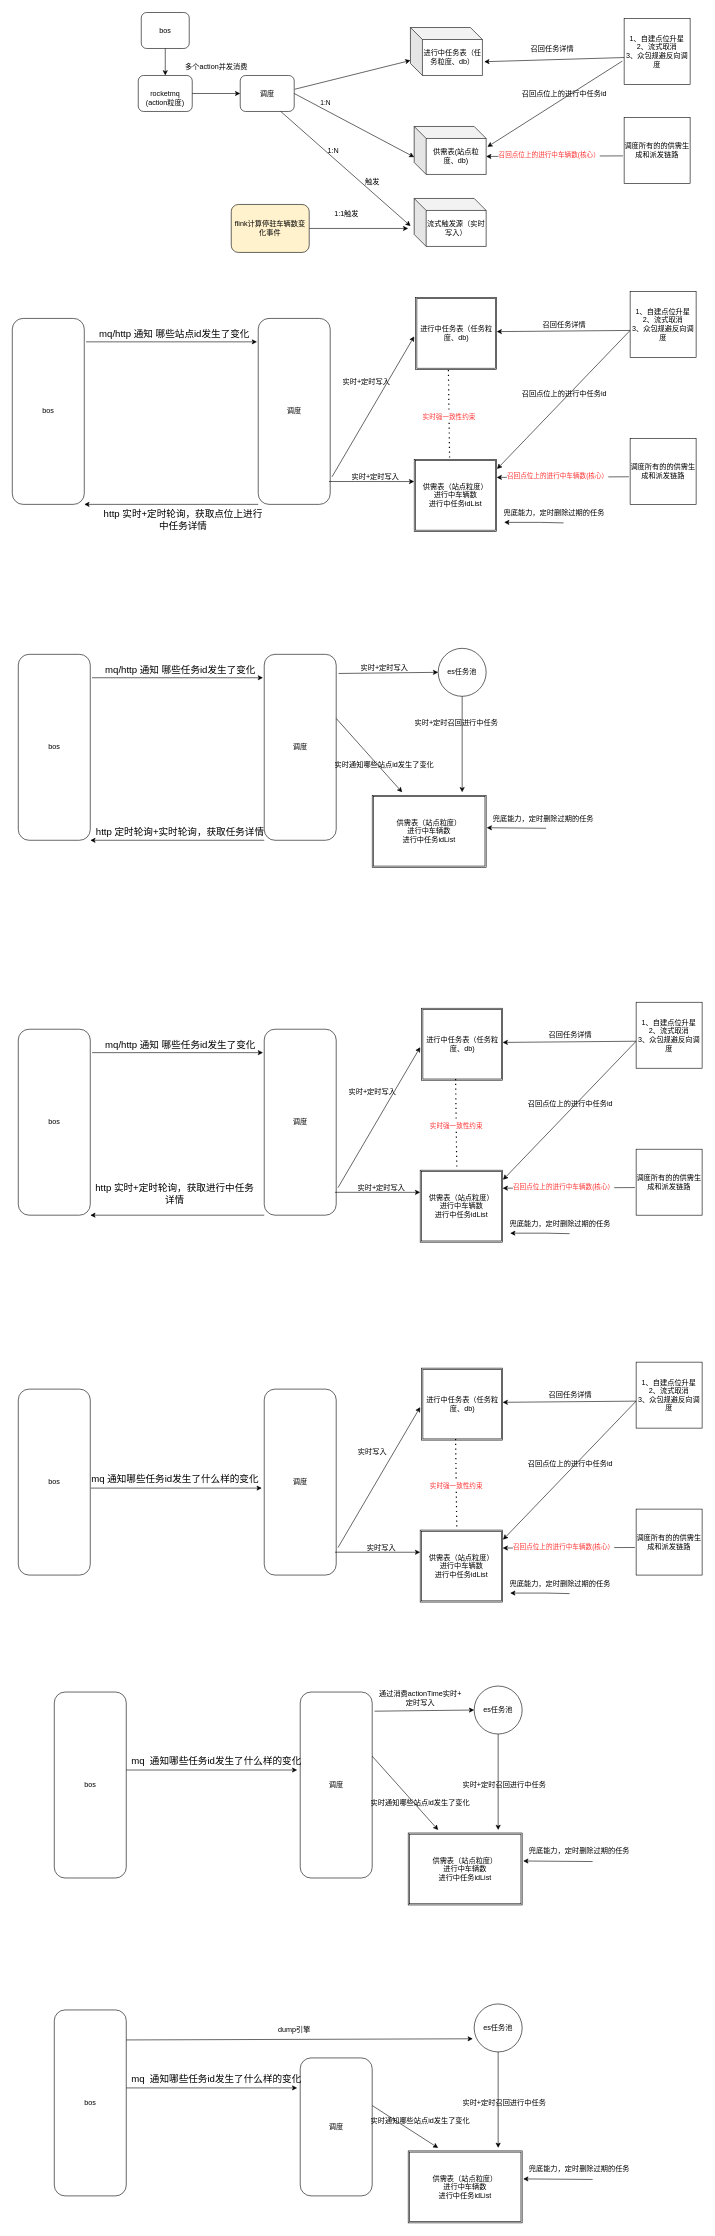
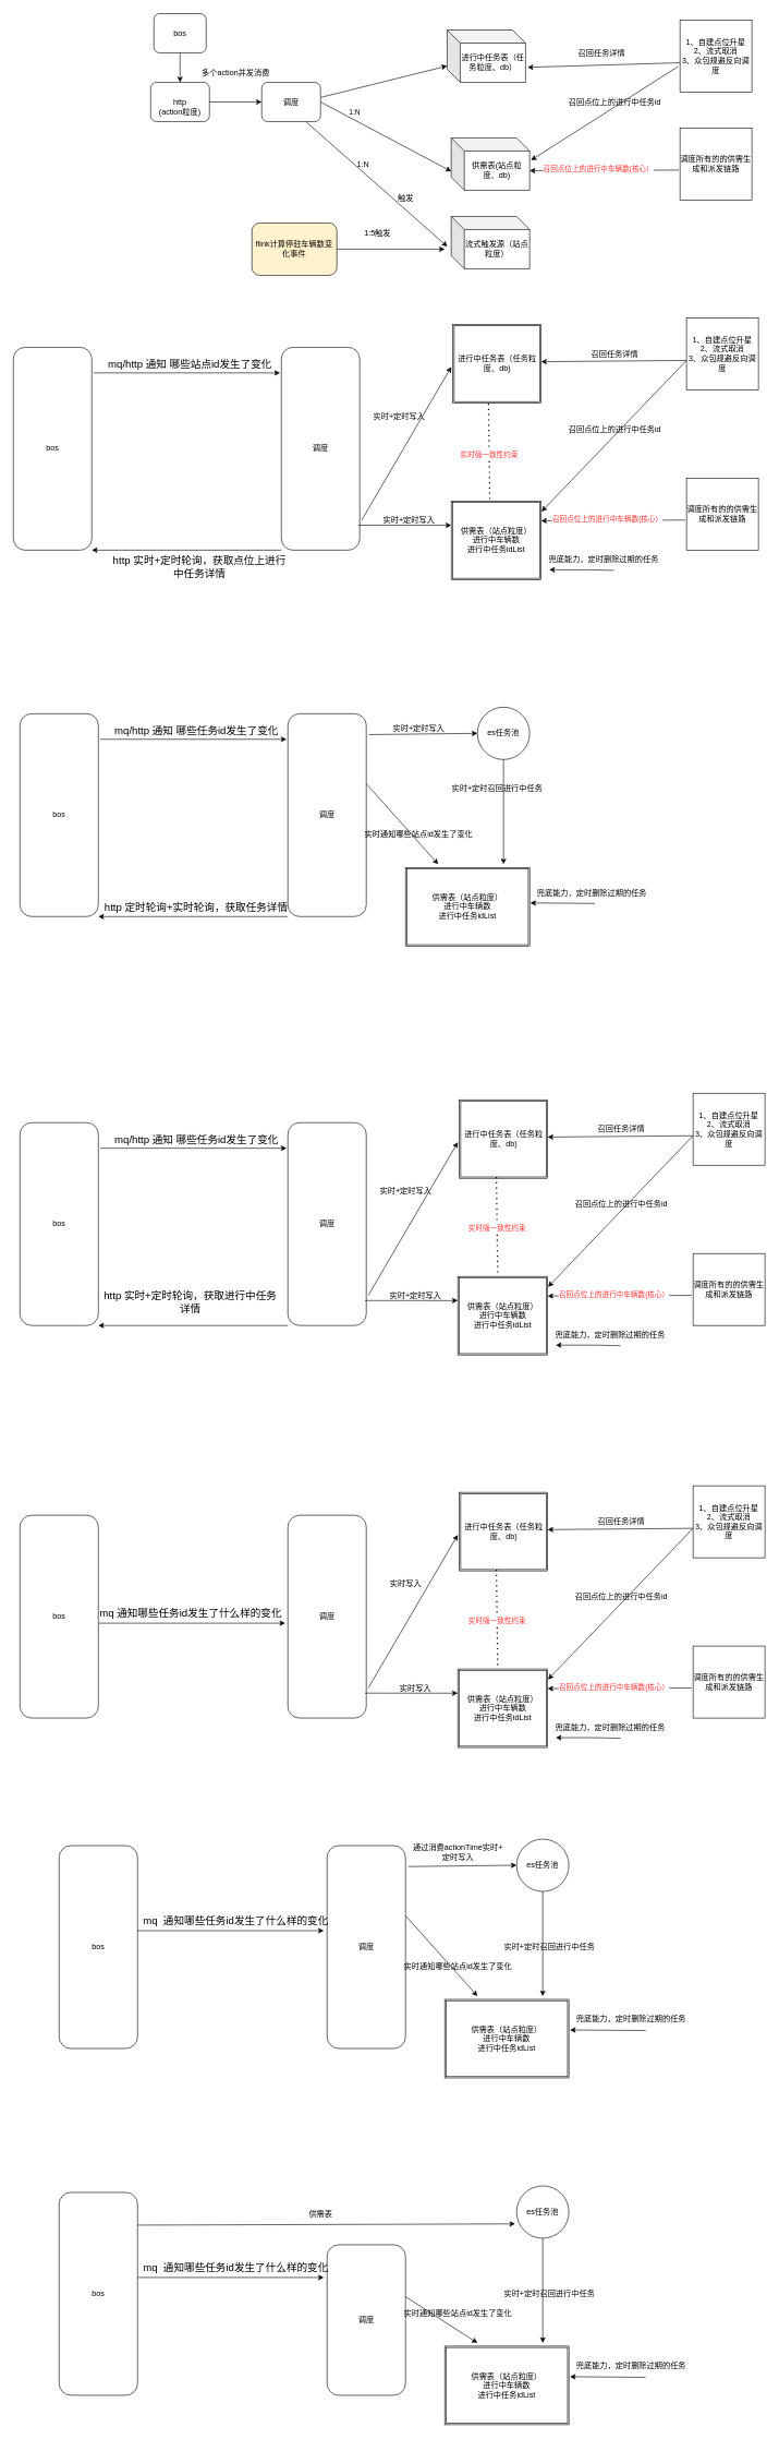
- <mxCell id="3" value="&lt;br&gt;rocketmq&lt;br&gt;(action粒度)" style="rounded=1;whiteSpace=wrap;html=1;" parent="1" vertex="1"><mxGeometry x="230" y="125" width="90" height="60" as="geometry" /></mxCell>
+ <mxCell id="3" value="&lt;br&gt;http&lt;br&gt;(action粒度)" style="rounded=1;whiteSpace=wrap;html=1;" parent="1" vertex="1"><mxGeometry x="230" y="125" width="90" height="60" as="geometry" /></mxCell>
- <mxCell id="18" value="1:1" style="text;html=1;align=center;verticalAlign=middle;resizable=0;points=[];autosize=1;strokeColor=none;fillColor=none;" parent="1" vertex="1"><mxGeometry x="545" y="340" width="40" height="30" as="geometry" /></mxCell>
+ <mxCell id="18" value="1:5" style="text;html=1;align=center;verticalAlign=middle;resizable=0;points=[];autosize=1;strokeColor=none;fillColor=none;" parent="1" vertex="1"><mxGeometry x="545" y="340" width="40" height="30" as="geometry" /></mxCell>
- <mxCell id="11" value="流式触发源（实时写入）" style="shape=cube;whiteSpace=wrap;html=1;boundedLbl=1;backgroundOutline=1;darkOpacity=0.05;darkOpacity2=0.1;" parent="1" vertex="1"><mxGeometry x="690" y="330" width="120" height="80" as="geometry" /></mxCell>
+ <mxCell id="11" value="流式触发源（站点粒度）" style="shape=cube;whiteSpace=wrap;html=1;boundedLbl=1;backgroundOutline=1;darkOpacity=0.05;darkOpacity2=0.1;" parent="1" vertex="1"><mxGeometry x="690" y="330" width="120" height="80" as="geometry" /></mxCell>
- <mxCell id="60" value="dump引擎" style="text;html=1;align=center;verticalAlign=middle;resizable=0;points=[];autosize=1;strokeColor=none;fillColor=none;" parent="1" vertex="1"><mxGeometry x="450" y="3368" width="80" height="30" as="geometry" /></mxCell>
+ <mxCell id="60" value="供需表" style="text;html=1;align=center;verticalAlign=middle;resizable=0;points=[];autosize=1;strokeColor=none;fillColor=none;" parent="1" vertex="1"><mxGeometry x="450" y="3368" width="80" height="30" as="geometry" /></mxCell>
